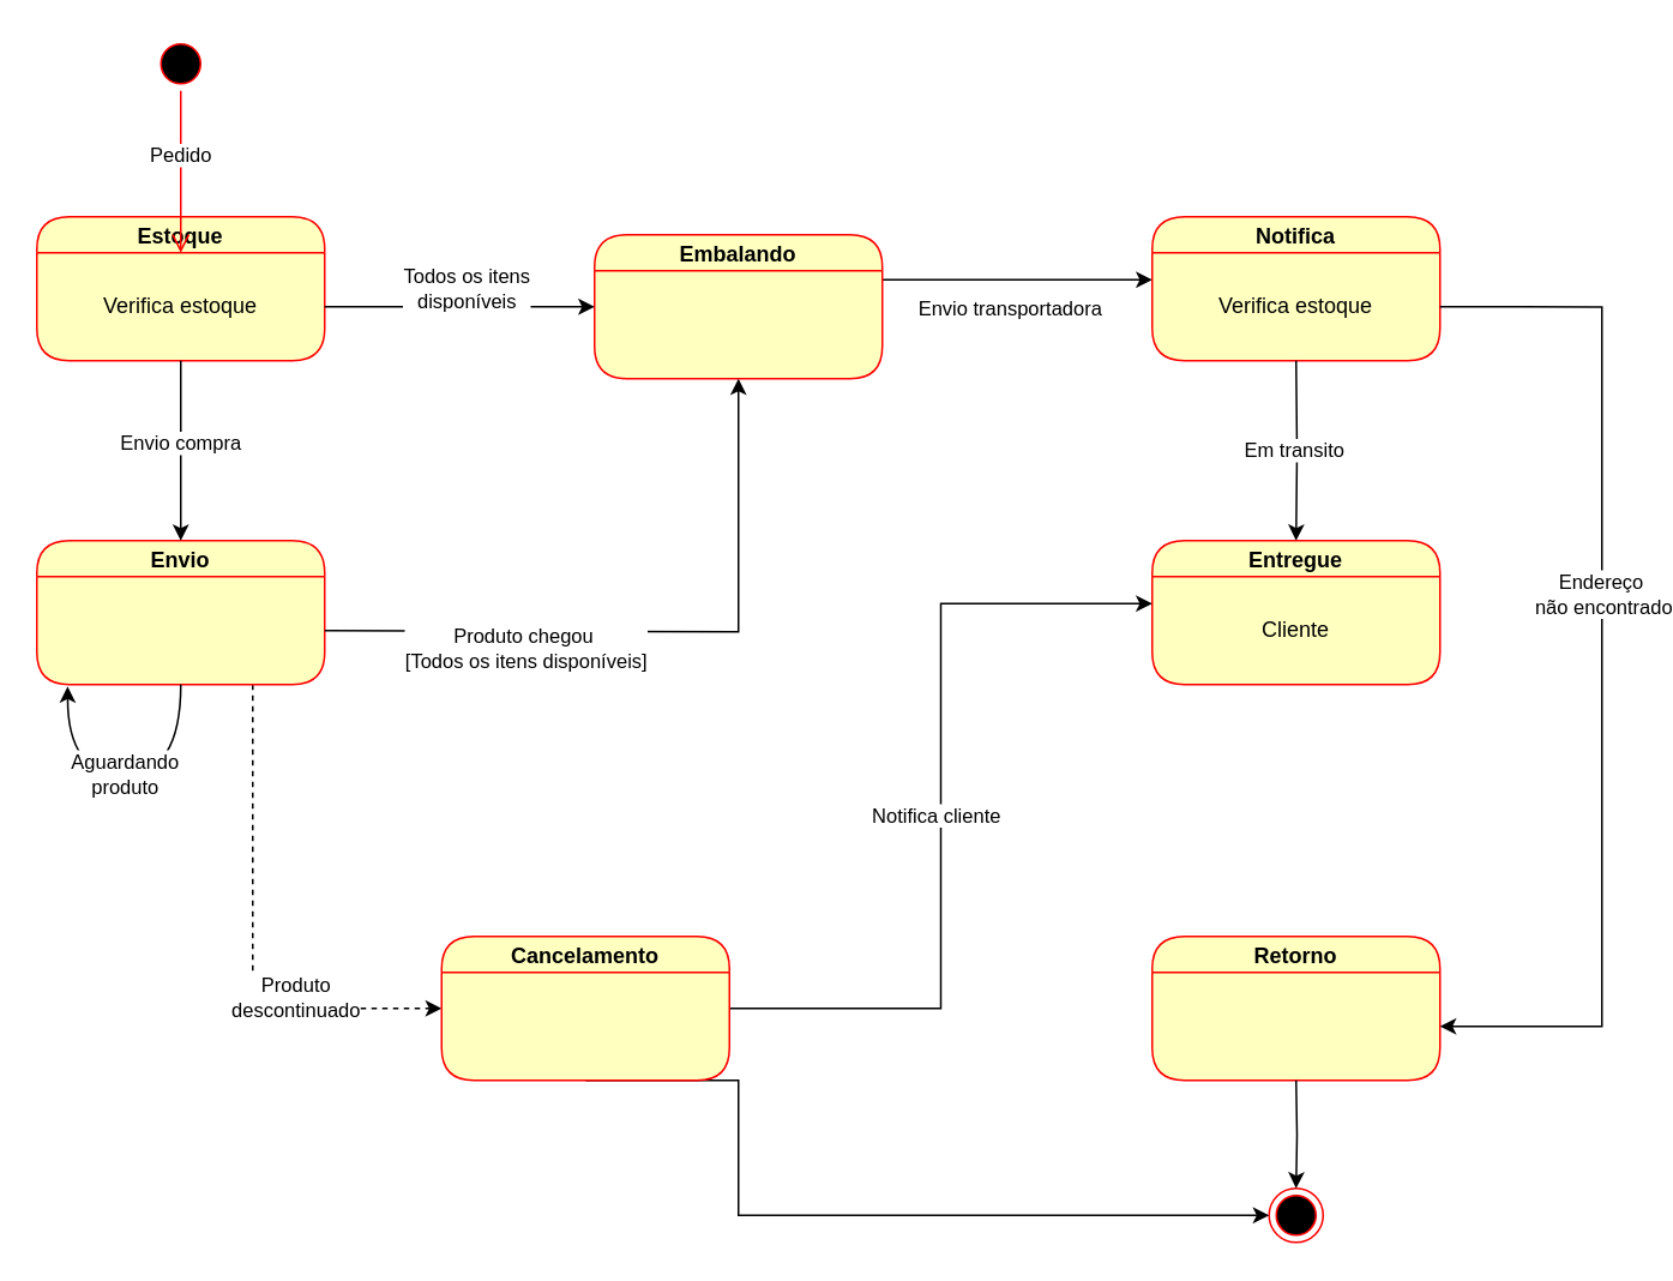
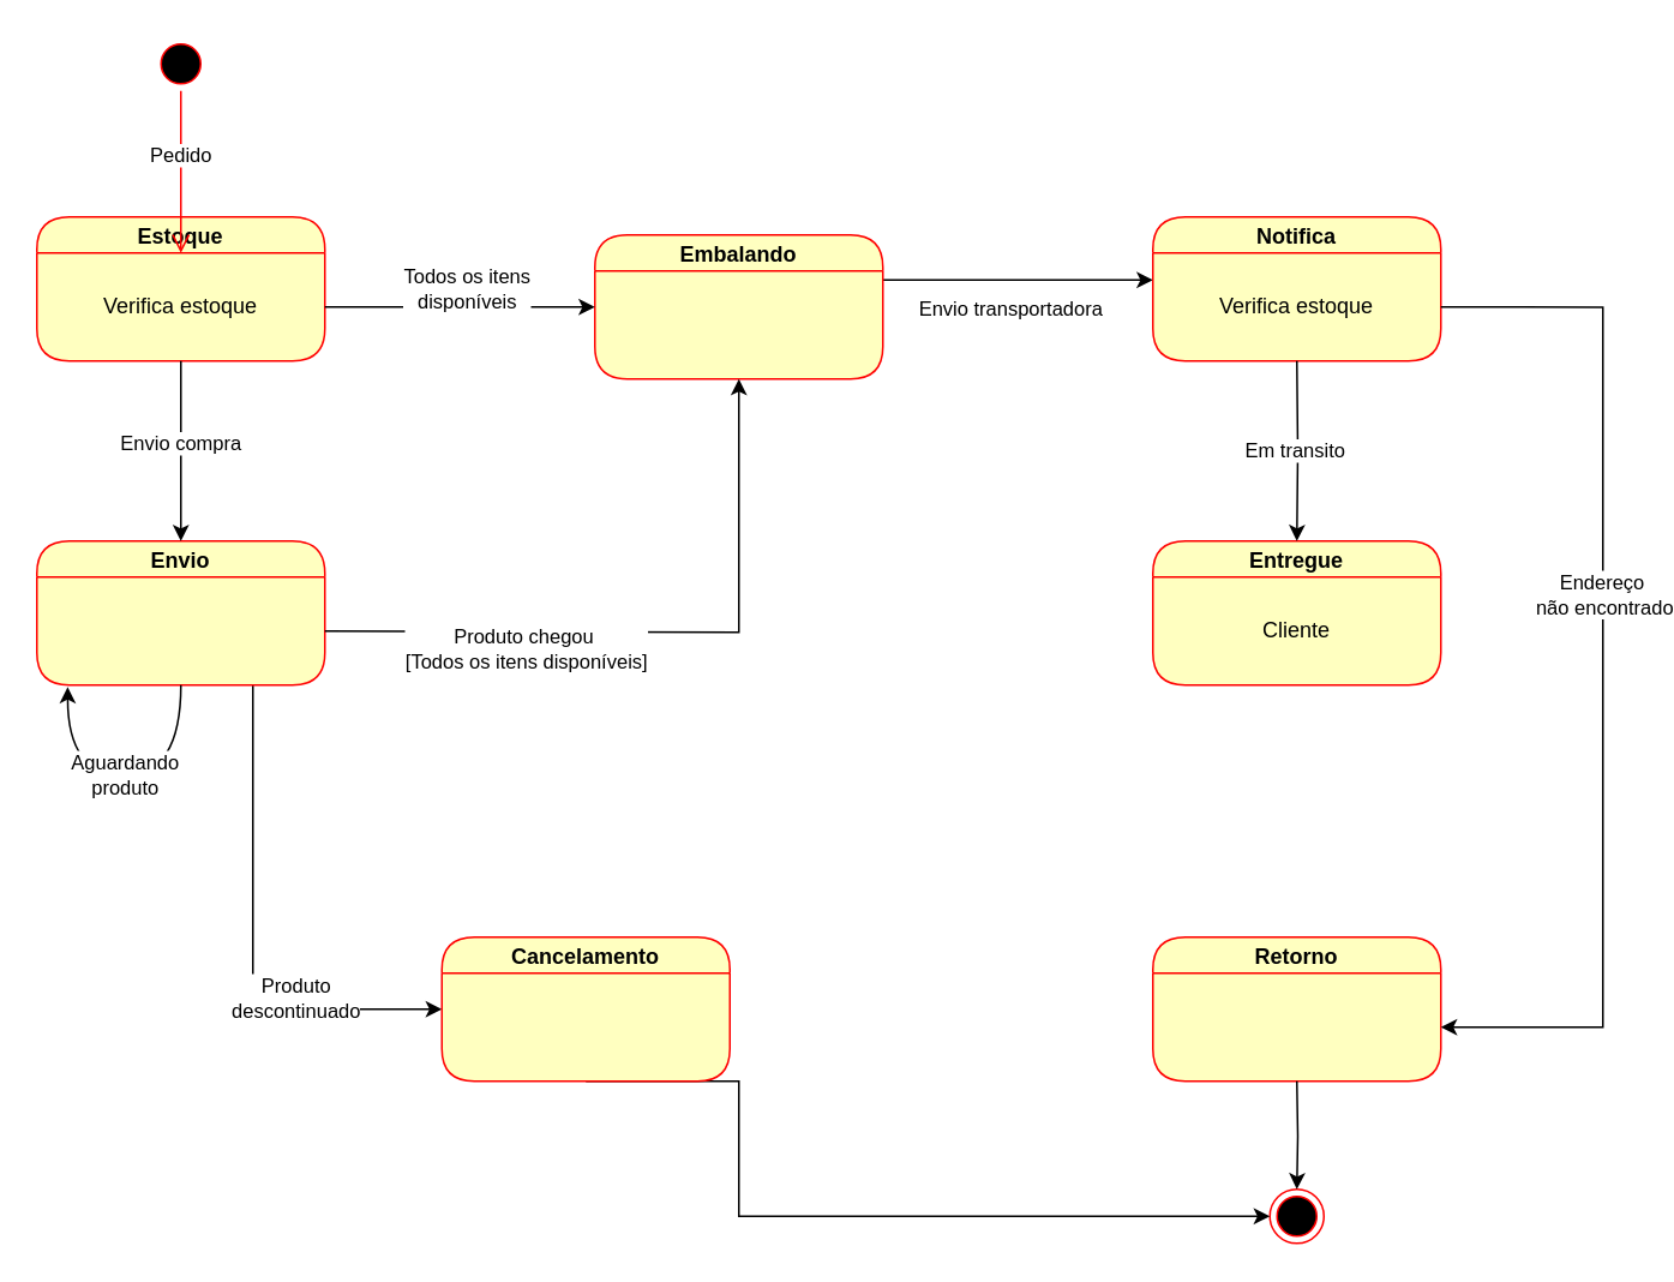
- <mxCell id="29" style="edgeStyle=orthogonalEdgeStyle;rounded=0;orthogonalLoop=1;jettySize=auto;html=1;entryX=0;entryY=0.25;entryDx=0;entryDy=0;" parent="1" source="32" target="20" edge="1"><mxGeometry relative="1" as="geometry" /></mxCell>
- <mxCell id="30" value="Notifica cliente" style="edgeLabel;html=1;align=center;verticalAlign=middle;resizable=0;points=[];" parent="29" vertex="1" connectable="0"><mxGeometry x="-0.02" y="3" relative="1" as="geometry"><mxPoint as="offset" /></mxGeometry></mxCell>
- <mxCell id="6" style="edgeStyle=orthogonalEdgeStyle;rounded=0;orthogonalLoop=1;jettySize=auto;html=1;entryX=0;entryY=0.5;entryDx=0;entryDy=0;exitX=0.75;exitY=1;exitDx=0;exitDy=0;dashed=1;" parent="1" source="8" target="32" edge="1"><mxGeometry relative="1" as="geometry" /></mxCell>
+ <mxCell id="6" style="edgeStyle=orthogonalEdgeStyle;rounded=0;orthogonalLoop=1;jettySize=auto;html=1;entryX=0;entryY=0.5;entryDx=0;entryDy=0;exitX=0.75;exitY=1;exitDx=0;exitDy=0;" parent="1" source="8" target="32" edge="1"><mxGeometry relative="1" as="geometry" /></mxCell>
